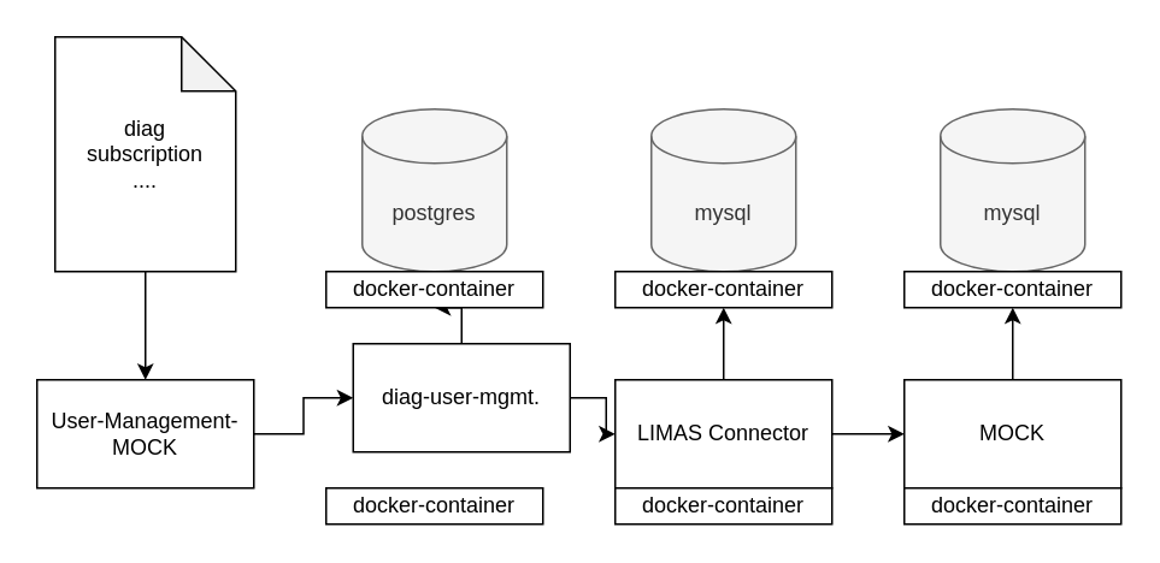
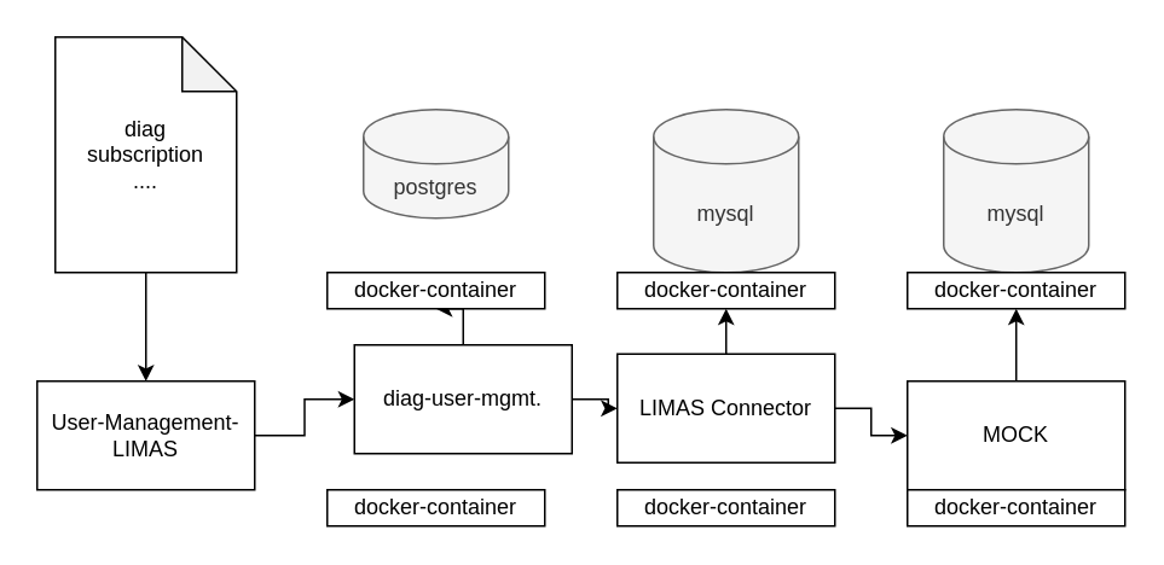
- <mxCell id="16" value="postgres" style="shape=cylinder3;whiteSpace=wrap;html=1;boundedLbl=1;backgroundOutline=1;size=15;fillColor=#f5f5f5;fontColor=#333333;strokeColor=#666666;" vertex="1" parent="1"><mxGeometry x="200" y="60" width="80" height="90" as="geometry" /></mxCell>
+ <mxCell id="16" value="postgres" style="shape=cylinder3;whiteSpace=wrap;html=1;boundedLbl=1;backgroundOutline=1;size=15;fillColor=#f5f5f5;fontColor=#333333;strokeColor=#666666;" vertex="1" parent="1"><mxGeometry x="200" y="60" width="80" height="60" as="geometry" /></mxCell>
- <mxCell id="9" value="User-Management-MOCK" style="rounded=0;whiteSpace=wrap;html=1;" vertex="1" parent="1"><mxGeometry x="20" y="210" width="120" height="60" as="geometry" /></mxCell>
+ <mxCell id="9" value="User-Management-LIMAS" style="rounded=0;whiteSpace=wrap;html=1;" vertex="1" parent="1"><mxGeometry x="20" y="210" width="120" height="60" as="geometry" /></mxCell>
- <mxCell id="7" value="LIMAS Connector" style="rounded=0;whiteSpace=wrap;html=1;" vertex="1" parent="1"><mxGeometry x="340" y="210" width="120" height="60" as="geometry" /></mxCell>
+ <mxCell id="7" value="LIMAS Connector" style="rounded=0;whiteSpace=wrap;html=1;" vertex="1" parent="1"><mxGeometry x="340" y="195" width="120" height="60" as="geometry" /></mxCell>
